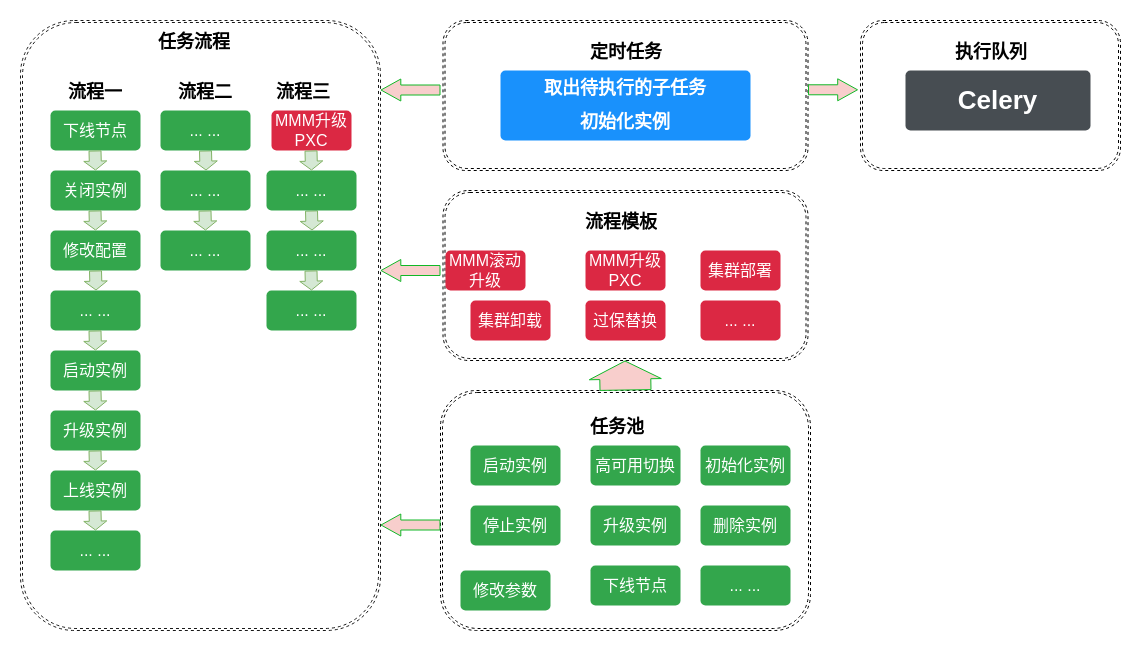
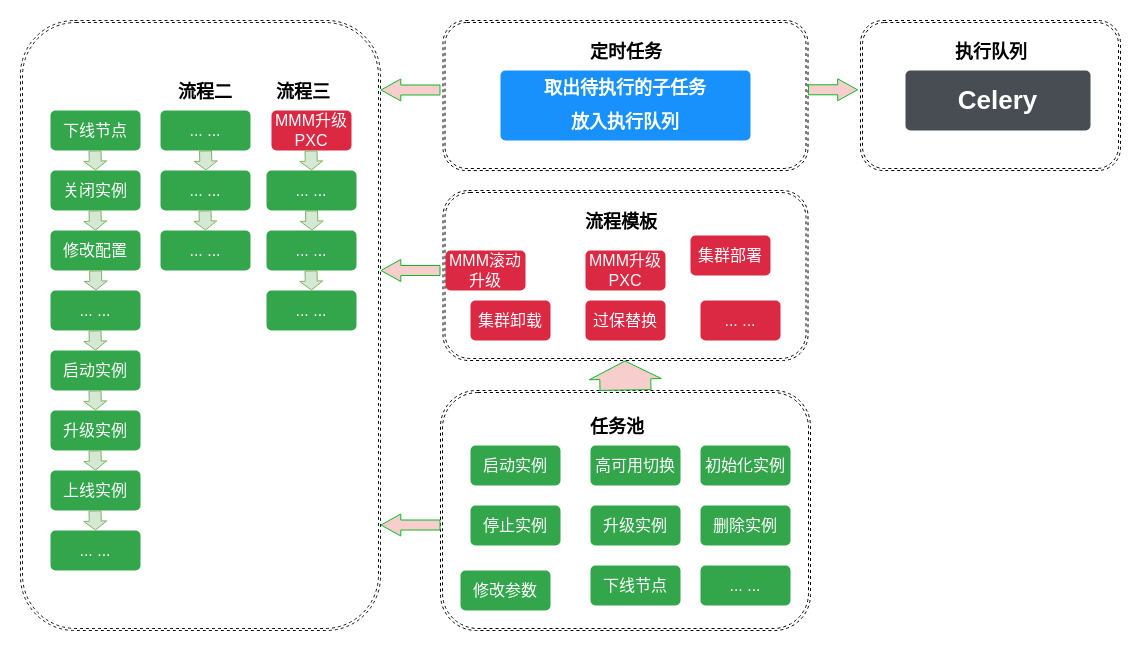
- <mxCell id="16" value="&lt;h1&gt;&lt;span style=&quot;font-size: 18px&quot;&gt;任务流程&lt;/span&gt;&lt;/h1&gt;" style="text;html=1;strokeColor=none;fillColor=none;spacing=5;spacingTop=-20;whiteSpace=wrap;overflow=hidden;rounded=0;" vertex="1" parent="1"><mxGeometry x="152.5" width="85" height="40" as="geometry" y="20" /></mxCell>
- <mxCell id="32" value="&lt;h1&gt;&lt;span style=&quot;font-size: 18px&quot;&gt;流程一&lt;/span&gt;&lt;/h1&gt;" style="text;html=1;strokeColor=none;fillColor=none;spacing=5;spacingTop=-20;whiteSpace=wrap;overflow=hidden;rounded=0;" vertex="1" parent="1"><mxGeometry x="62.5" y="70" width="65" height="40" as="geometry" /></mxCell>
- <mxCell id="65" value="&lt;h1 style=&quot;font-size: 18px&quot;&gt;&lt;font style=&quot;font-size: 18px&quot;&gt;取出待执行的子任务&lt;/font&gt;&lt;/h1&gt;&lt;h1 style=&quot;font-size: 18px&quot;&gt;&lt;font style=&quot;font-size: 18px&quot;&gt;初始化实例&lt;/font&gt;&lt;/h1&gt;" style="html=1;shadow=0;dashed=0;shape=mxgraph.bootstrap.rrect;rSize=5;strokeColor=none;strokeWidth=1;fillColor=#0085FC;fontColor=#FFFFFF;whiteSpace=wrap;align=center;verticalAlign=middle;spacingLeft=0;fontStyle=0;fontSize=16;spacing=5;opacity=90;" vertex="1" parent="1"><mxGeometry x="500" y="70" width="250" height="70" as="geometry" /></mxCell>
+ <mxCell id="65" value="&lt;h1 style=&quot;font-size: 18px&quot;&gt;&lt;font style=&quot;font-size: 18px&quot;&gt;取出待执行的子任务&lt;/font&gt;&lt;/h1&gt;&lt;h1 style=&quot;font-size: 18px&quot;&gt;&lt;font style=&quot;font-size: 18px&quot;&gt;放入执行队列&lt;/font&gt;&lt;/h1&gt;" style="html=1;shadow=0;dashed=0;shape=mxgraph.bootstrap.rrect;rSize=5;strokeColor=none;strokeWidth=1;fillColor=#0085FC;fontColor=#FFFFFF;whiteSpace=wrap;align=center;verticalAlign=middle;spacingLeft=0;fontStyle=0;fontSize=16;spacing=5;opacity=90;" vertex="1" parent="1"><mxGeometry x="500" y="70" width="250" height="70" as="geometry" /></mxCell>
- <mxCell id="42" value="集群部署" style="html=1;shadow=0;dashed=0;shape=mxgraph.bootstrap.rrect;rSize=5;strokeColor=none;strokeWidth=1;fillColor=#DB2843;fontColor=#FFFFFF;whiteSpace=wrap;align=center;verticalAlign=middle;spacingLeft=0;fontStyle=0;fontSize=16;spacing=5;" vertex="1" parent="1"><mxGeometry x="700" y="250" width="80" height="40" as="geometry" /></mxCell>
+ <mxCell id="42" value="集群部署" style="html=1;shadow=0;dashed=0;shape=mxgraph.bootstrap.rrect;rSize=5;strokeColor=none;strokeWidth=1;fillColor=#DB2843;fontColor=#FFFFFF;whiteSpace=wrap;align=center;verticalAlign=middle;spacingLeft=0;fontStyle=0;fontSize=16;spacing=5;" vertex="1" parent="1"><mxGeometry x="690" y="235" width="80" height="40" as="geometry" /></mxCell>
